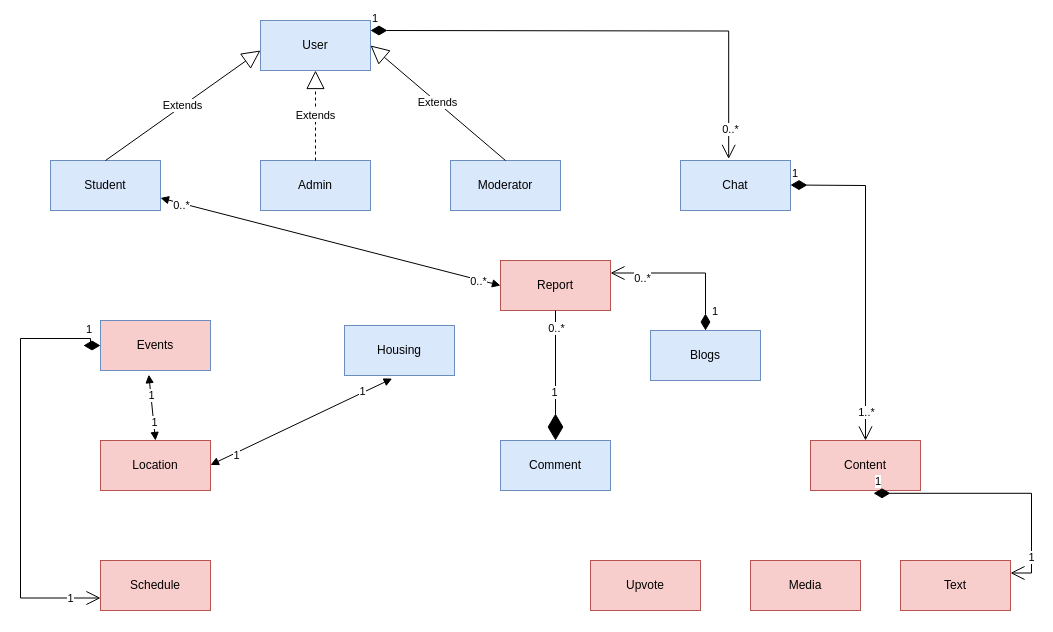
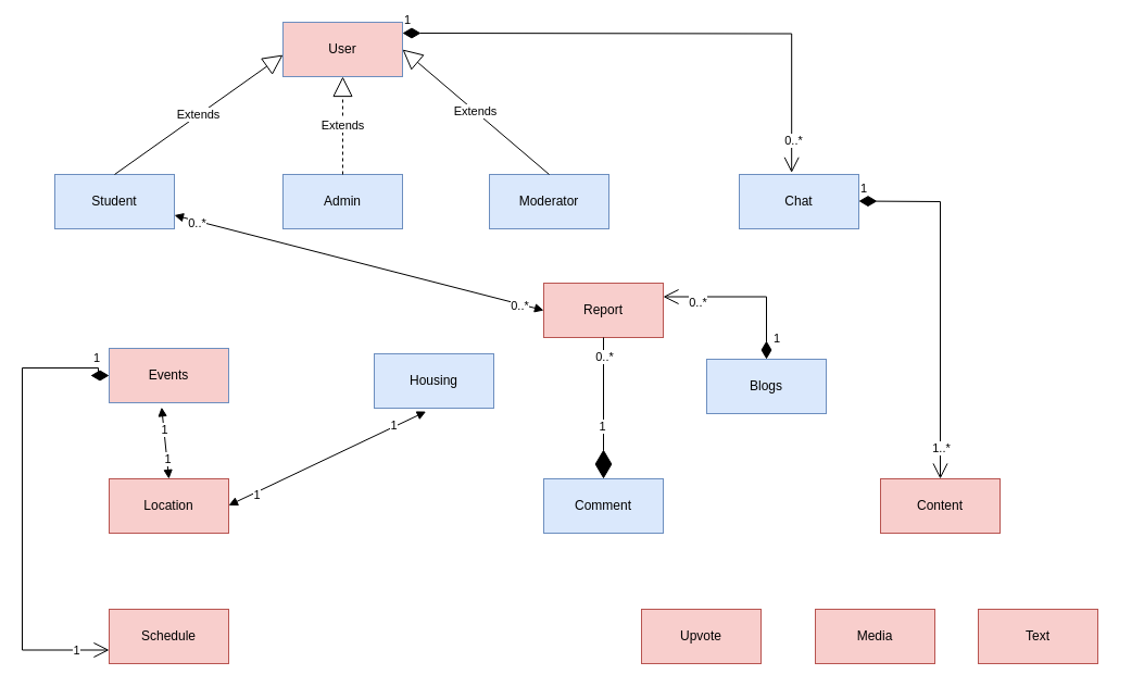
- <mxCell id="2" value="User" style="html=1;whiteSpace=wrap;fillColor=#dae8fc;strokeColor=#6c8ebf;" parent="1" vertex="1"><mxGeometry x="260" y="20" width="110" height="50" as="geometry" /></mxCell>
+ <mxCell id="2" value="User" style="html=1;whiteSpace=wrap;fillColor=#f8cecc;strokeColor=#6c8ebf;" parent="1" vertex="1"><mxGeometry x="260" y="20" width="110" height="50" as="geometry" /></mxCell>
- <mxCell id="36" value="1" style="endArrow=open;html=1;endSize=12;startArrow=diamondThin;startSize=14;startFill=1;edgeStyle=orthogonalEdgeStyle;align=left;verticalAlign=bottom;rounded=0;exitX=0.573;exitY=1.056;exitDx=0;exitDy=0;exitPerimeter=0;entryX=1;entryY=0.25;entryDx=0;entryDy=0;" parent="1" source="15" target="16" edge="1"><mxGeometry x="-1" y="3" relative="1" as="geometry"><mxPoint x="870" y="510" as="sourcePoint" /><mxPoint x="1090" y="490" as="targetPoint" /><Array as="points"><mxPoint x="1031" y="493" /><mxPoint x="1031" y="573" /></Array></mxGeometry></mxCell>
- <mxCell id="37" value="1" style="edgeLabel;html=1;align=center;verticalAlign=middle;resizable=0;points=[];" parent="36" vertex="1" connectable="0"><mxGeometry x="0.715" y="-1" relative="1" as="geometry"><mxPoint as="offset" /></mxGeometry></mxCell>
